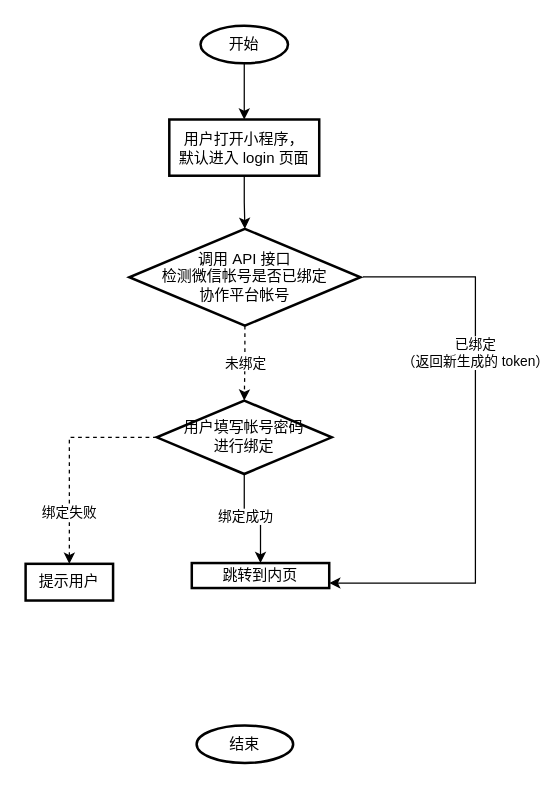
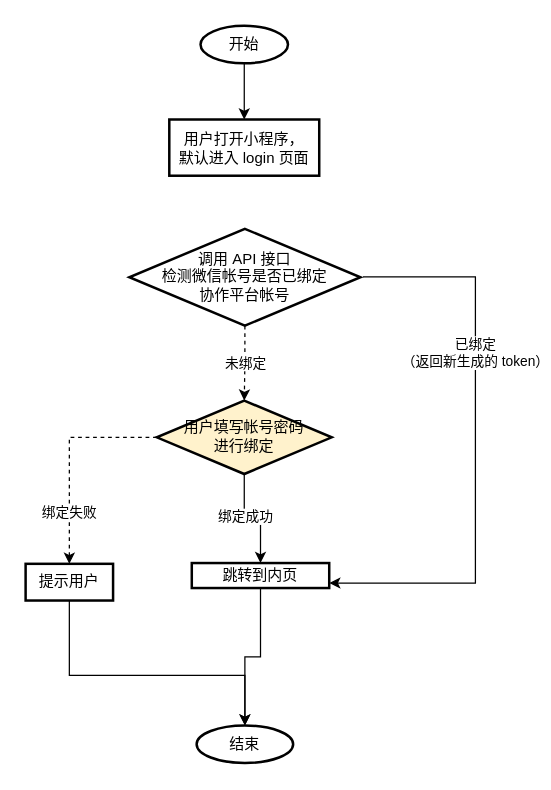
- <mxCell id="4" value="" style="edgeStyle=orthogonalEdgeStyle;rounded=0;orthogonalLoop=1;jettySize=auto;html=1;" edge="1" parent="1" source="5" target="8"><mxGeometry relative="1" as="geometry" /></mxCell>
- <mxCell id="14" value="&lt;span&gt;用户填写帐号密码&lt;br&gt;进行绑定&lt;/span&gt;" style="rhombus;whiteSpace=wrap;html=1;strokeWidth=2;" vertex="1" parent="1"><mxGeometry x="125" y="320" width="140" height="58.75" as="geometry" /></mxCell>
+ <mxCell id="14" value="&lt;span&gt;用户填写帐号密码&lt;br&gt;进行绑定&lt;/span&gt;" style="rhombus;whiteSpace=wrap;html=1;strokeWidth=2;fillColor=#fff2cc;" vertex="1" parent="1"><mxGeometry x="125" y="320" width="140" height="58.75" as="geometry" /></mxCell>
+ <mxCell id="9" style="edgeStyle=orthogonalEdgeStyle;rounded=0;orthogonalLoop=1;jettySize=auto;html=1;exitX=0.5;exitY=1;exitDx=0;exitDy=0;entryX=0.5;entryY=0;entryDx=0;entryDy=0;" edge="1" parent="1" source="10" target="11"><mxGeometry relative="1" as="geometry" /></mxCell>
+ <mxCell id="15" style="edgeStyle=orthogonalEdgeStyle;rounded=0;orthogonalLoop=1;jettySize=auto;html=1;exitX=0.5;exitY=1;exitDx=0;exitDy=0;entryX=0.5;entryY=0;entryDx=0;entryDy=0;" edge="1" parent="1" source="16" target="11"><mxGeometry relative="1" as="geometry"><Array as="points"><mxPoint x="55" y="540" /><mxPoint x="195" y="540" /></Array></mxGeometry></mxCell>
